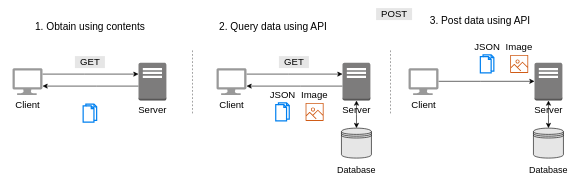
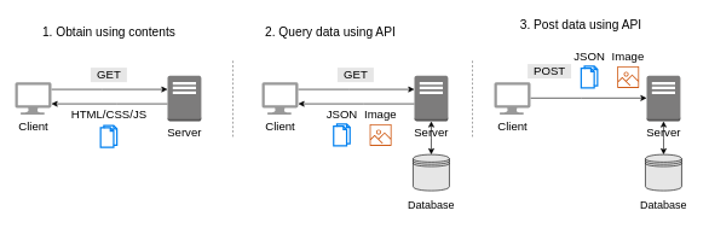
- <mxCell id="37" value="POST" style="text;html=1;align=center;verticalAlign=middle;resizable=0;points=[];autosize=1;fontSize=16;fillColor=#E6E6E6;" vertex="1" parent="1"><mxGeometry x="626" y="13" width="60" height="20" as="geometry" /></mxCell>
+ <mxCell id="37" value="POST" style="text;html=1;align=center;verticalAlign=middle;resizable=0;points=[];autosize=1;fontSize=16;fillColor=#E6E6E6;" vertex="1" parent="1"><mxGeometry x="726" y="88" width="60" height="20" as="geometry" /></mxCell>
+ <mxCell id="7" value="HTML/CSS/JS" style="text;html=1;align=center;verticalAlign=middle;resizable=0;points=[];autosize=1;fontSize=16;" vertex="1" parent="1"><mxGeometry x="89" y="147" width="120" height="20" as="geometry" /></mxCell>
